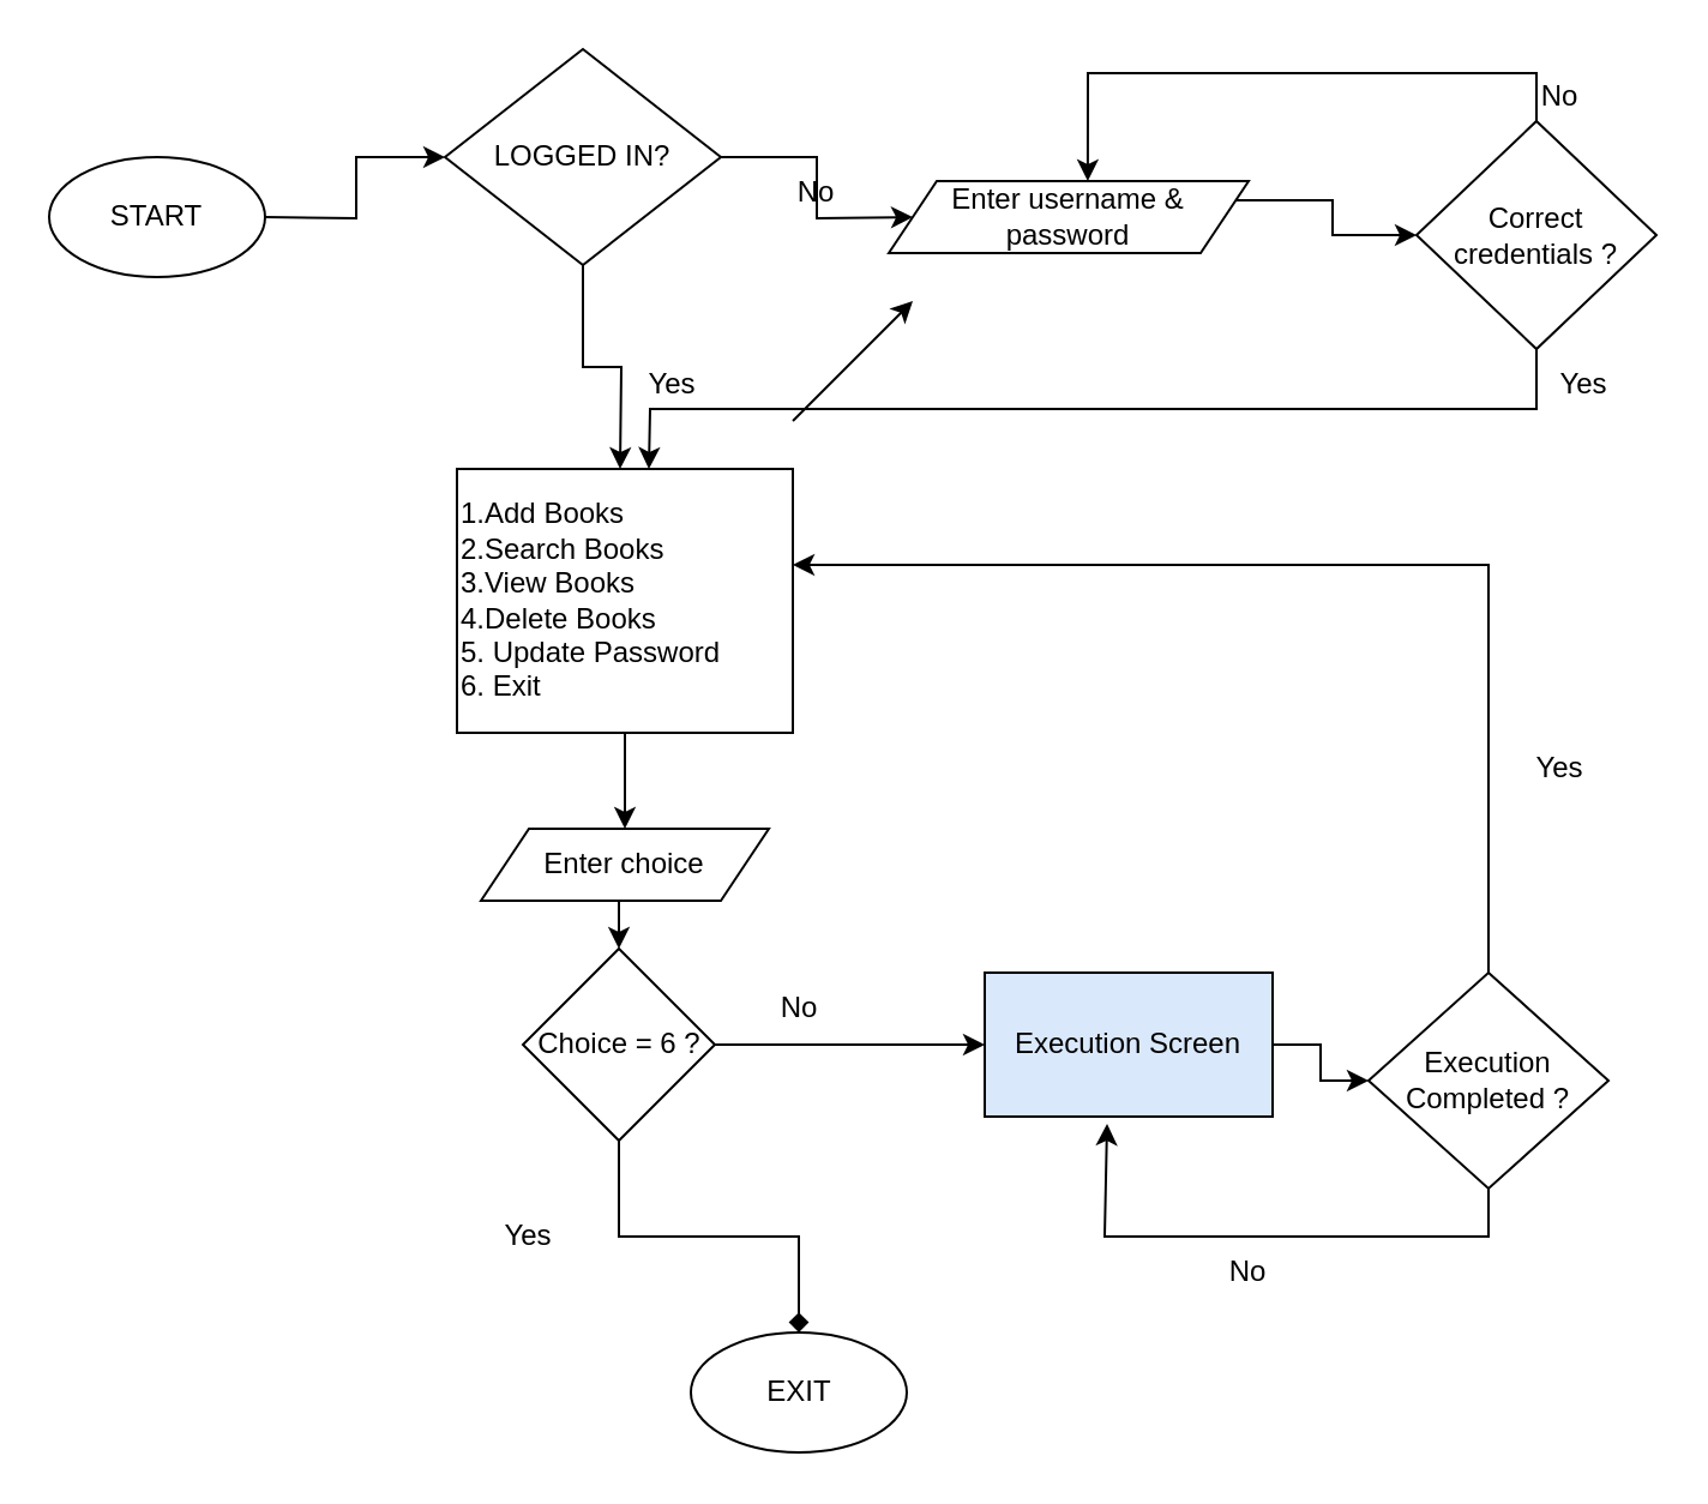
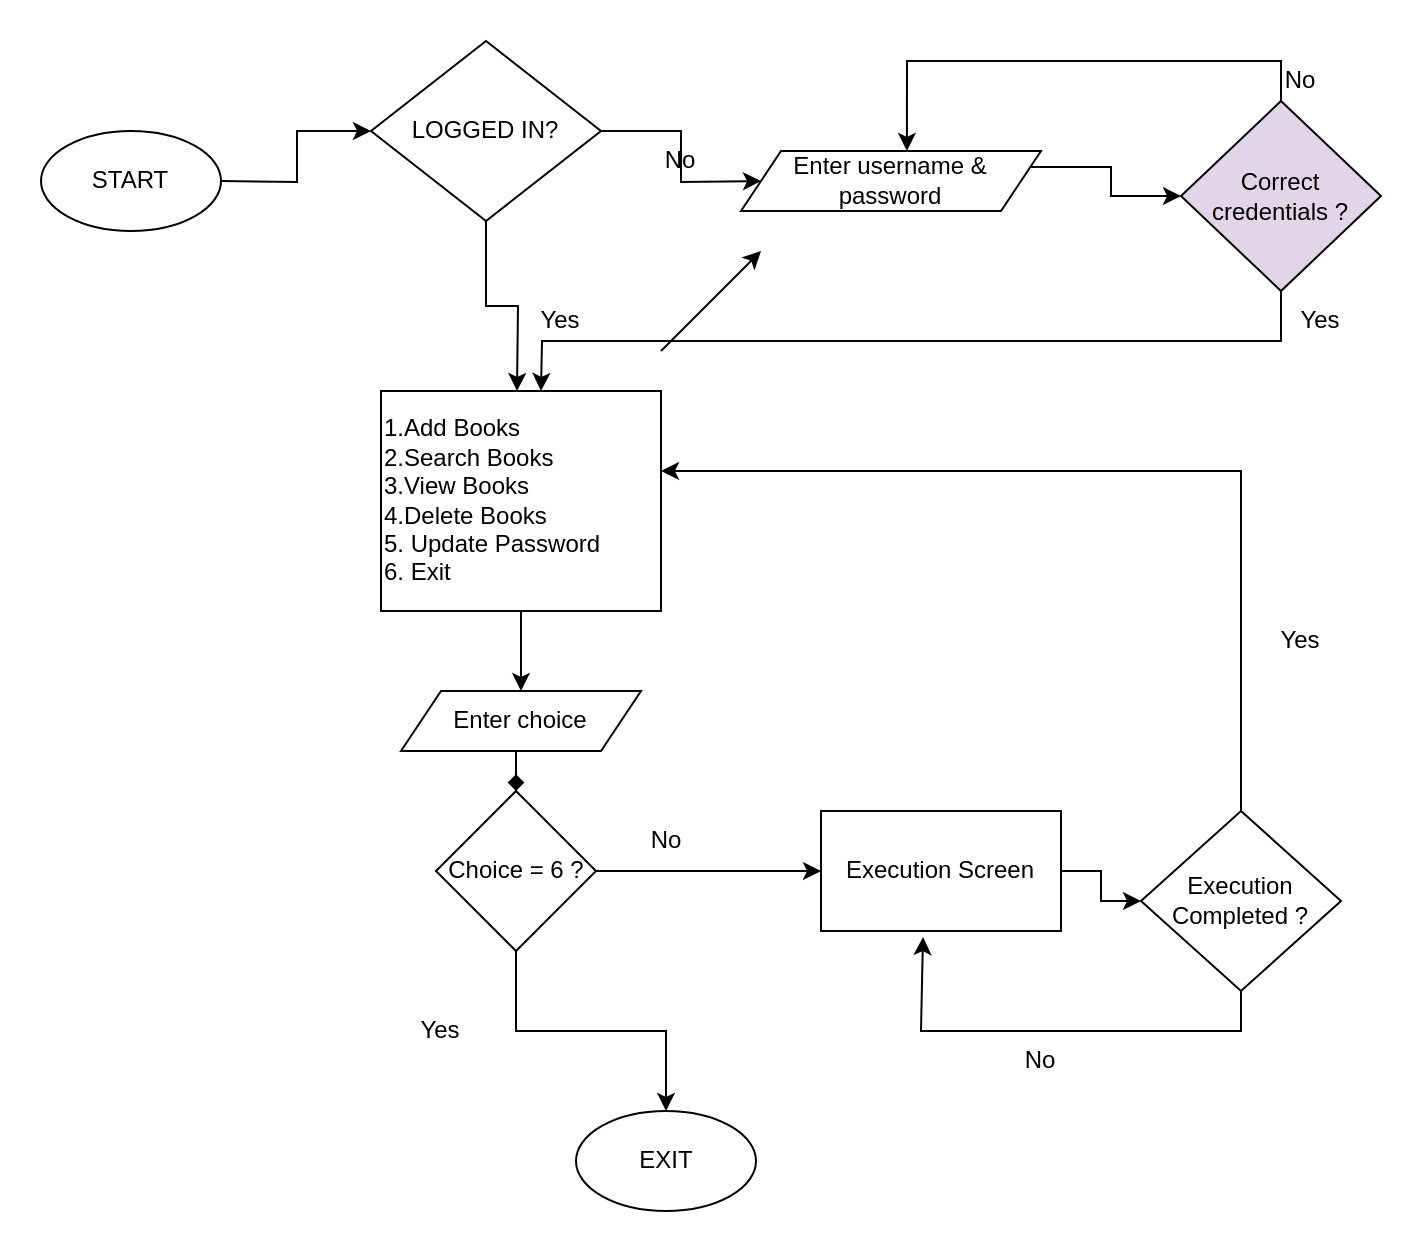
- <mxCell id="13" value="Correct credentials ?" style="rhombus;whiteSpace=wrap;html=1;" vertex="1" parent="1"><mxGeometry x="590" y="50" width="100" height="95" as="geometry" /></mxCell>
+ <mxCell id="13" value="Correct credentials ?" style="rhombus;whiteSpace=wrap;html=1;fillColor=#e1d5e7;" vertex="1" parent="1"><mxGeometry x="590" y="50" width="100" height="95" as="geometry" /></mxCell>
- <mxCell id="22" style="edgeStyle=orthogonalEdgeStyle;rounded=0;orthogonalLoop=1;jettySize=auto;html=1;exitX=0.5;exitY=1;exitDx=0;exitDy=0;entryX=0.5;entryY=0;entryDx=0;entryDy=0;" edge="1" parent="1" source="23" target="21"><mxGeometry relative="1" as="geometry" /></mxCell>
+ <mxCell id="22" style="edgeStyle=orthogonalEdgeStyle;rounded=0;orthogonalLoop=1;jettySize=auto;html=1;exitX=0.5;exitY=1;exitDx=0;exitDy=0;entryX=0.5;entryY=0;entryDx=0;entryDy=0;endArrow=diamond;" edge="1" parent="1" source="23" target="21"><mxGeometry relative="1" as="geometry" /></mxCell>
- <mxCell id="29" value="Execution Screen" style="rounded=0;whiteSpace=wrap;html=1;fillColor=#dae8fc;" vertex="1" parent="1"><mxGeometry x="410" y="405" width="120" height="60" as="geometry" /></mxCell>
+ <mxCell id="29" value="Execution Screen" style="rounded=0;whiteSpace=wrap;html=1;" vertex="1" parent="1"><mxGeometry x="410" y="405" width="120" height="60" as="geometry" /></mxCell>
- <mxCell id="19" style="edgeStyle=orthogonalEdgeStyle;rounded=0;orthogonalLoop=1;jettySize=auto;html=1;exitX=0.5;exitY=1;exitDx=0;exitDy=0;entryX=0.5;entryY=0;entryDx=0;entryDy=0;endArrow=diamond;" edge="1" parent="1" source="21" target="24"><mxGeometry relative="1" as="geometry" /></mxCell>
+ <mxCell id="19" style="edgeStyle=orthogonalEdgeStyle;rounded=0;orthogonalLoop=1;jettySize=auto;html=1;exitX=0.5;exitY=1;exitDx=0;exitDy=0;entryX=0.5;entryY=0;entryDx=0;entryDy=0;" edge="1" parent="1" source="21" target="24"><mxGeometry relative="1" as="geometry" /></mxCell>
